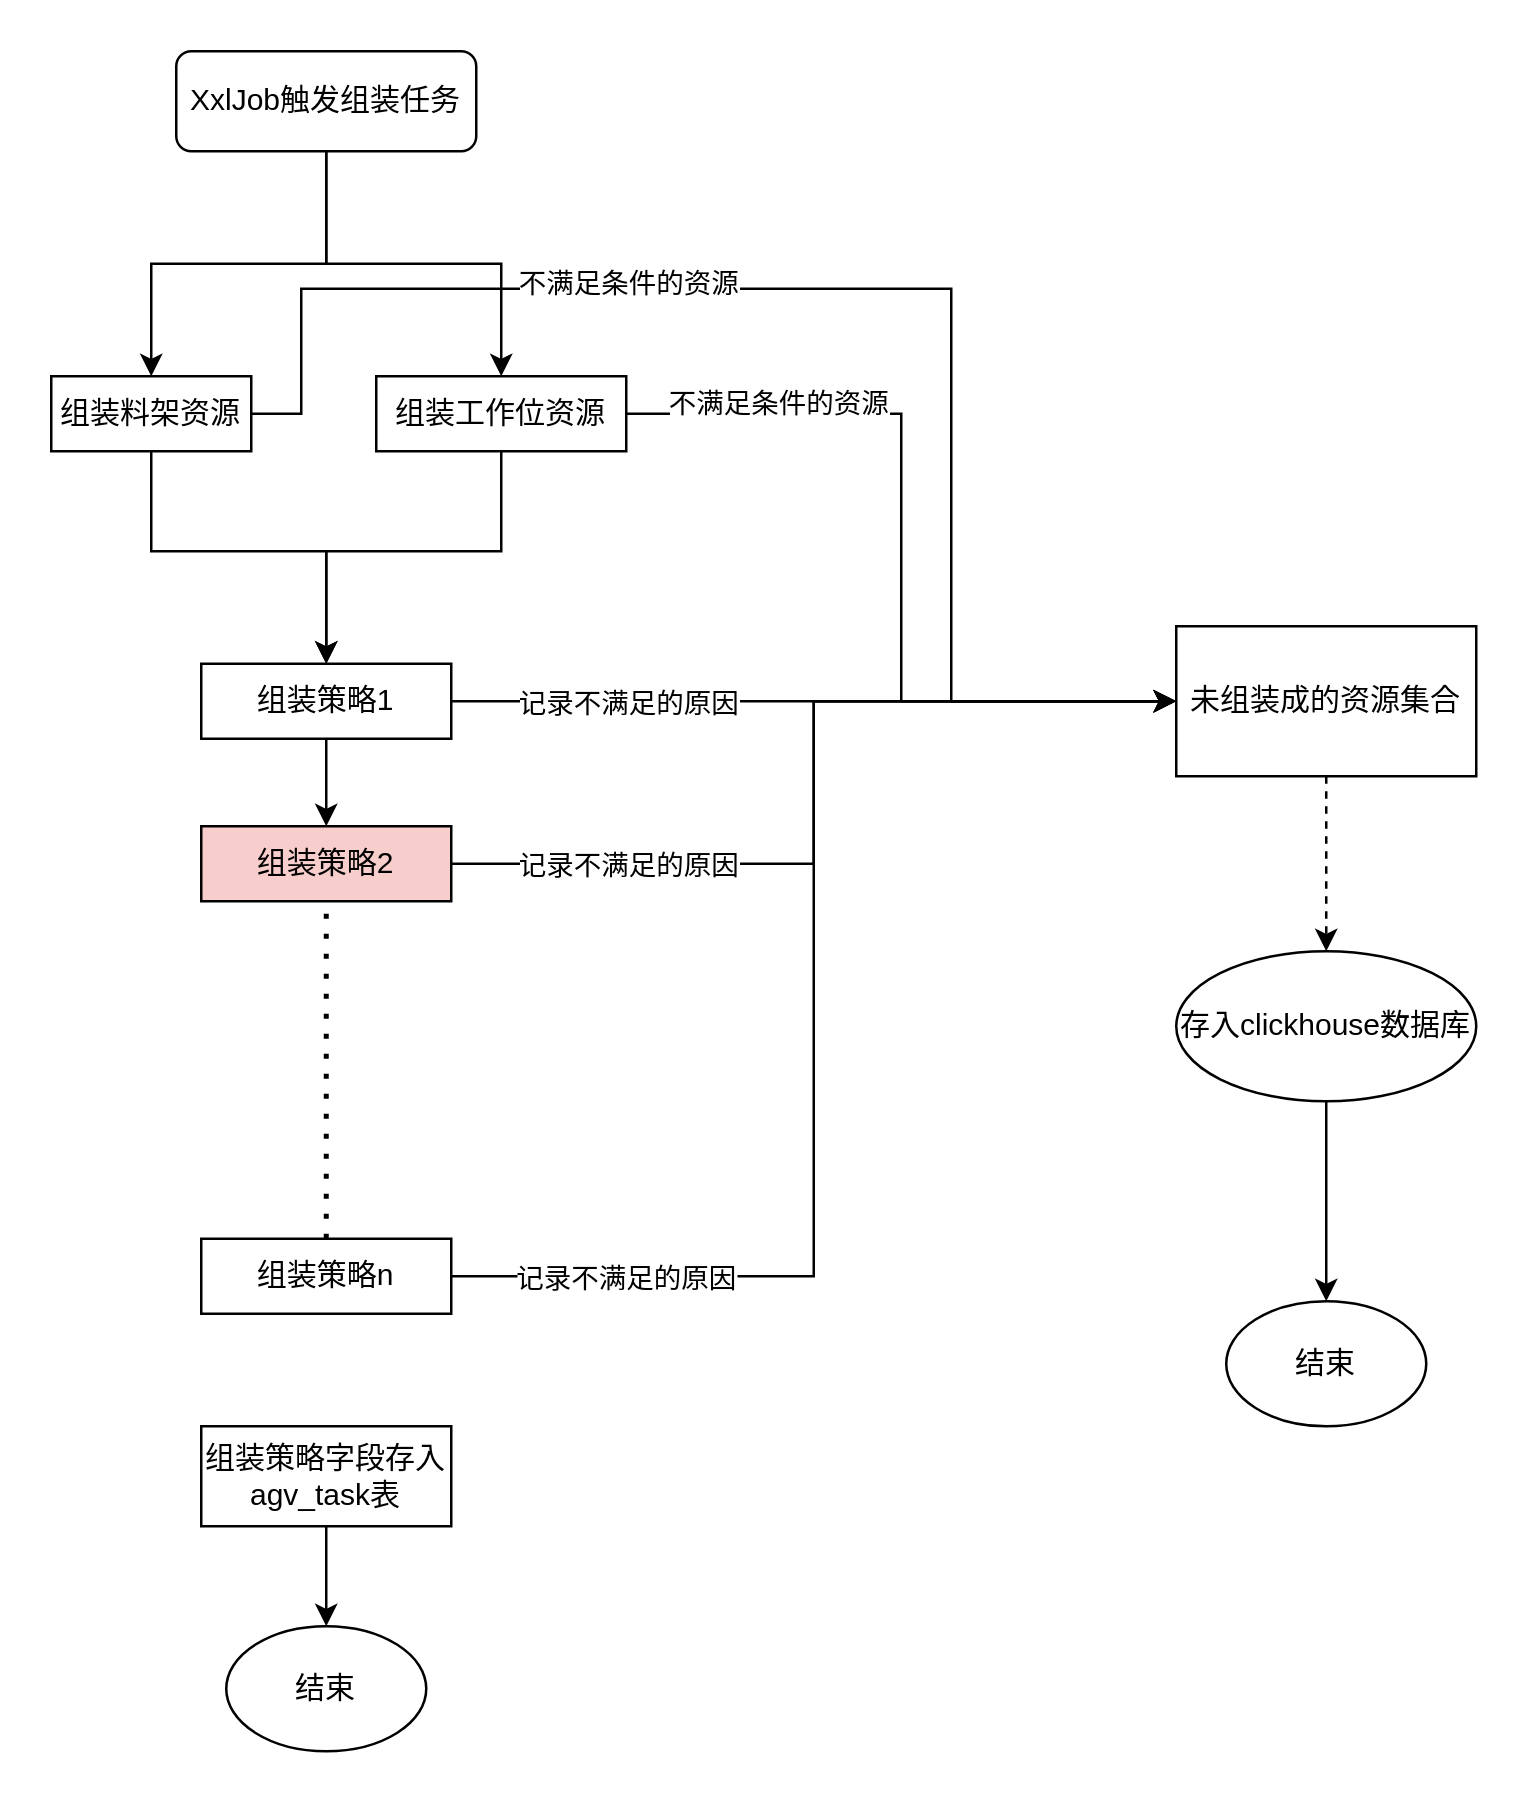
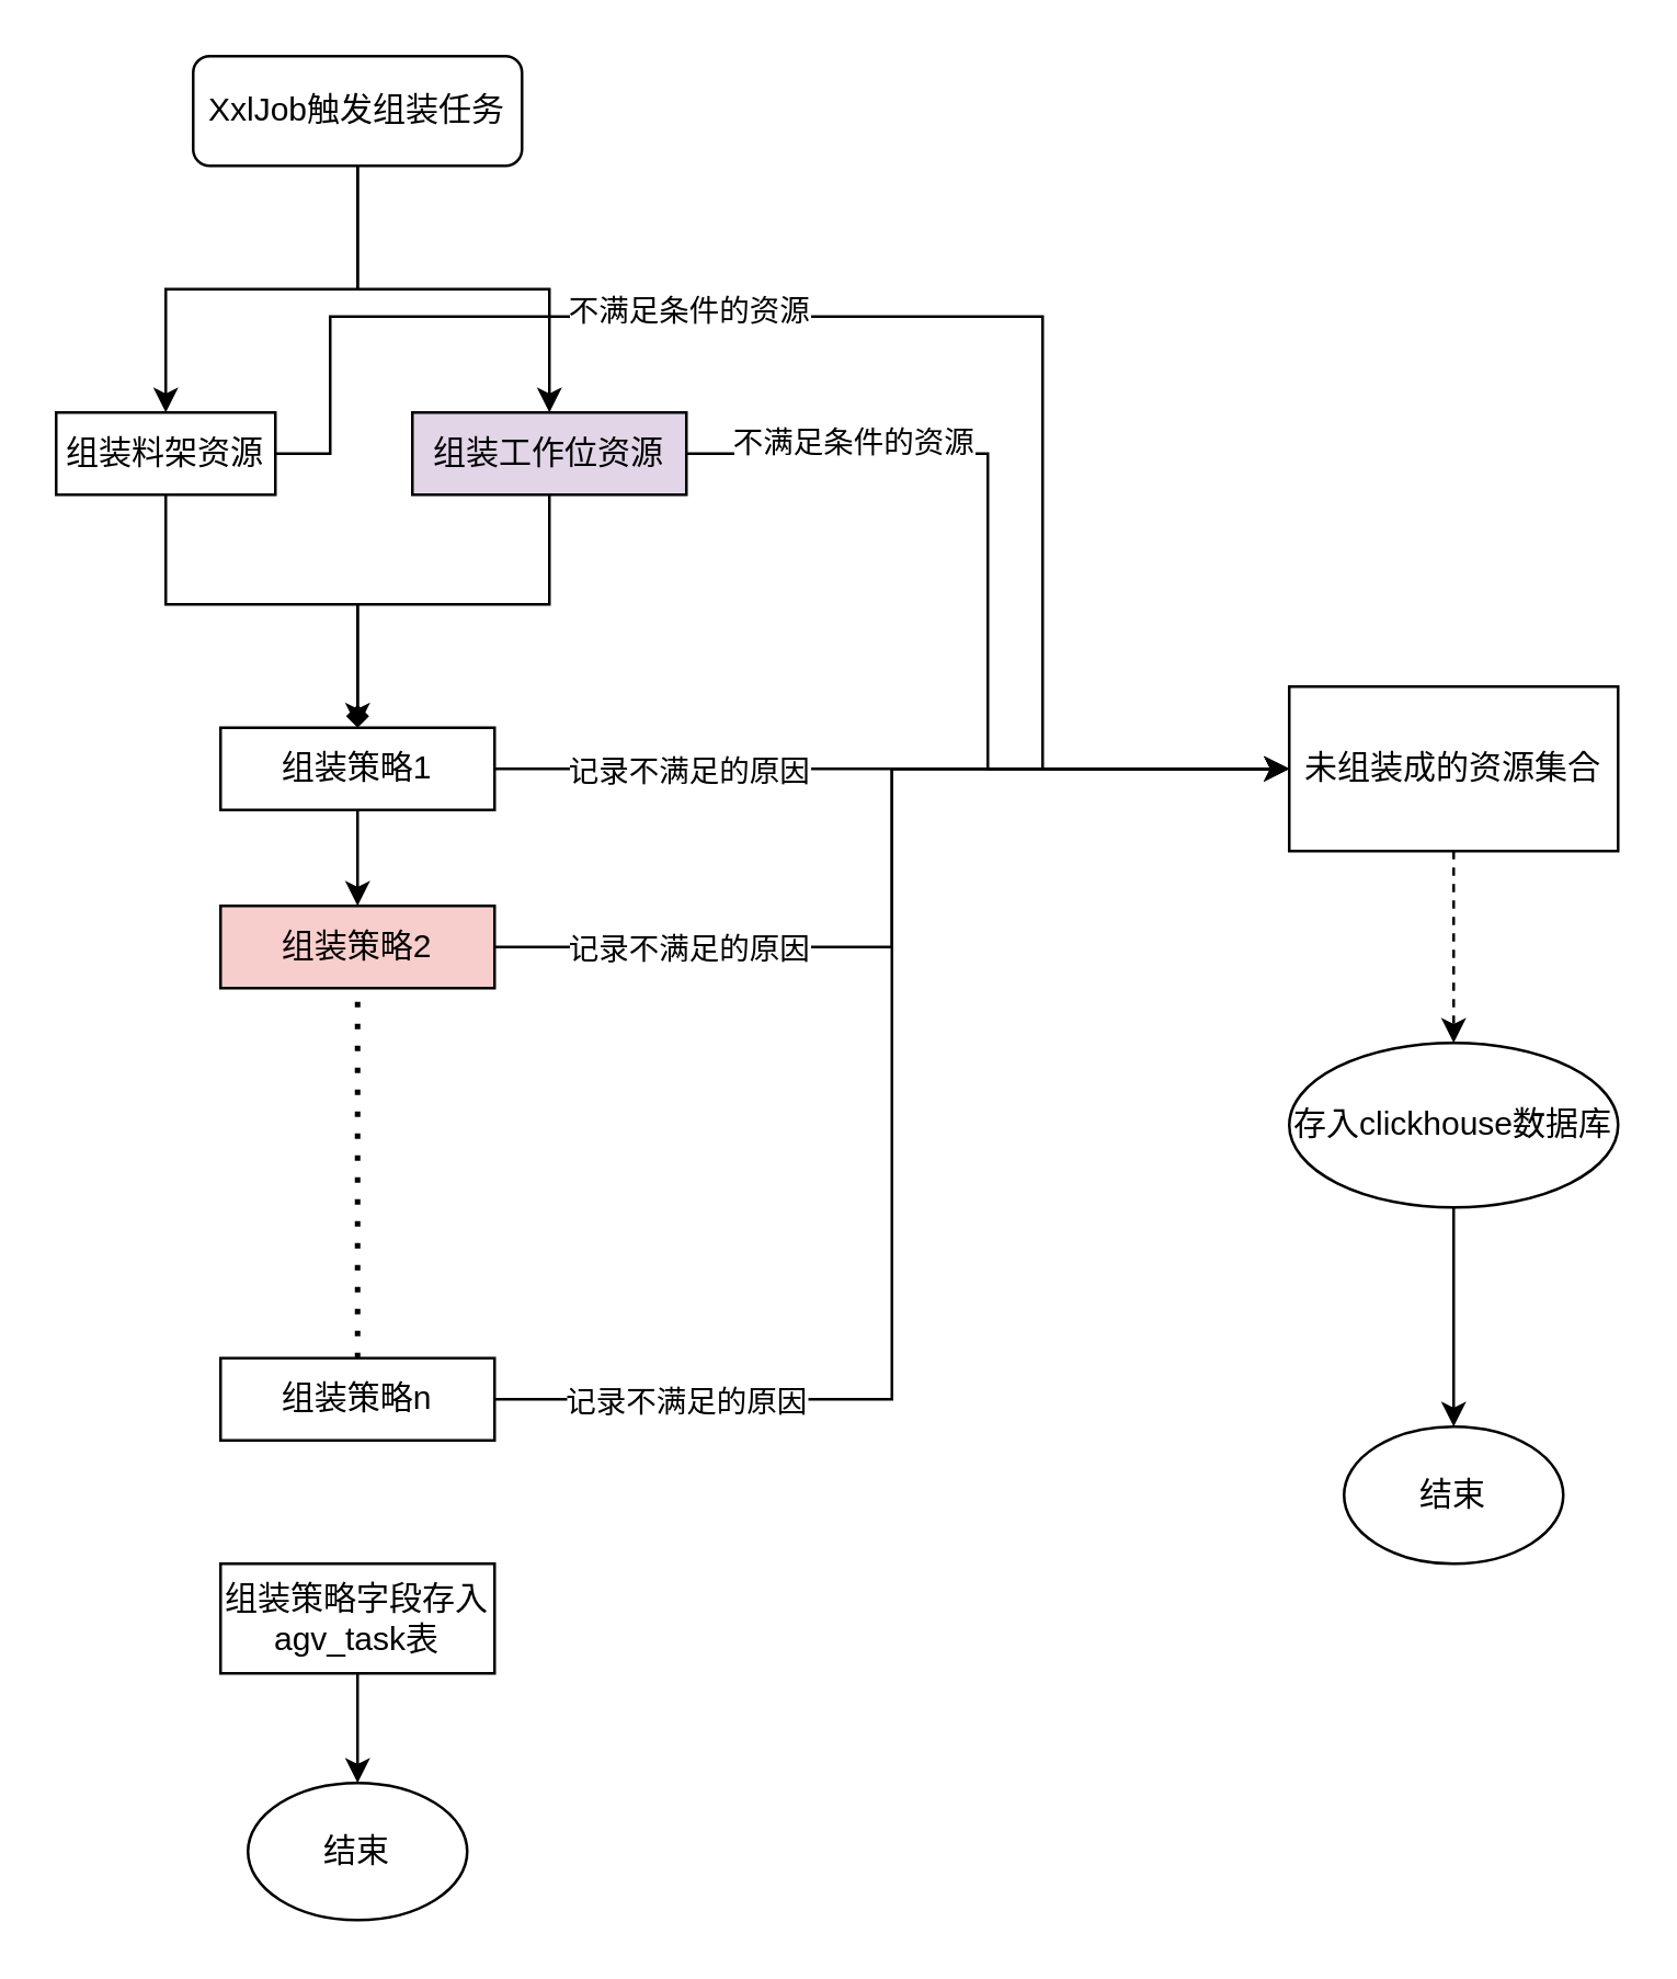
- <mxCell id="14" value="组装工作位资源" style="rounded=0;whiteSpace=wrap;html=1;" parent="1" vertex="1"><mxGeometry x="150" y="150" width="100" height="30" as="geometry" /></mxCell>
+ <mxCell id="14" value="组装工作位资源" style="rounded=0;whiteSpace=wrap;html=1;fillColor=#e1d5e7;" parent="1" vertex="1"><mxGeometry x="150" y="150" width="100" height="30" as="geometry" /></mxCell>
- <mxCell id="13" style="edgeStyle=orthogonalEdgeStyle;rounded=0;orthogonalLoop=1;jettySize=auto;html=1;entryX=0.5;entryY=0;entryDx=0;entryDy=0;" parent="1" source="14" target="18" edge="1"><mxGeometry relative="1" as="geometry"><Array as="points"><mxPoint x="200" y="220" /><mxPoint x="130" y="220" /></Array></mxGeometry></mxCell>
+ <mxCell id="13" style="edgeStyle=orthogonalEdgeStyle;rounded=0;orthogonalLoop=1;jettySize=auto;html=1;entryX=0.5;entryY=0;entryDx=0;entryDy=0;endArrow=diamond;" parent="1" source="14" target="18" edge="1"><mxGeometry relative="1" as="geometry"><Array as="points"><mxPoint x="200" y="220" /><mxPoint x="130" y="220" /></Array></mxGeometry></mxCell>
